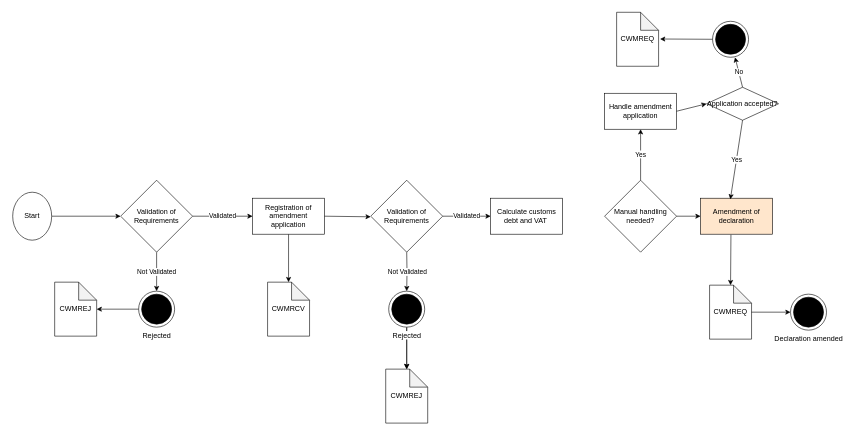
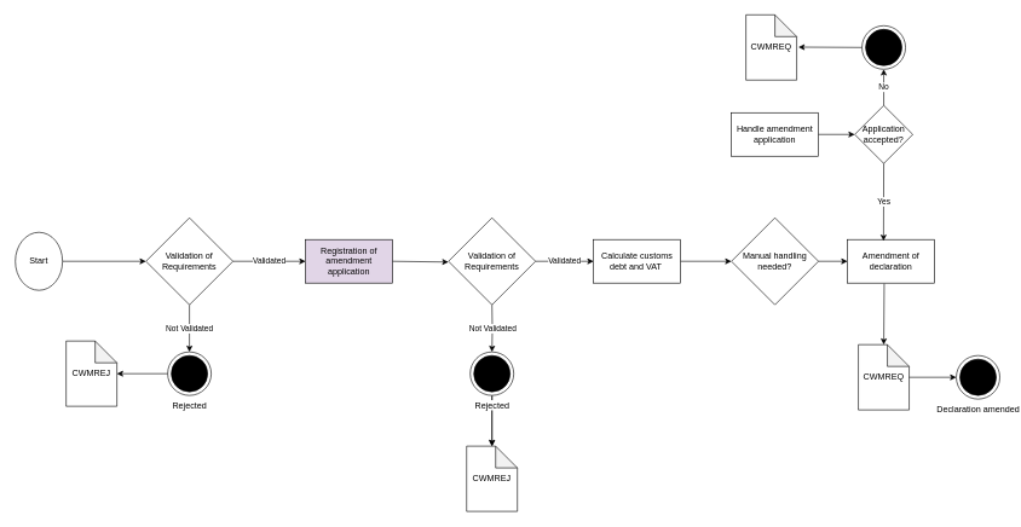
- <mxCell id="29" value="Application accepted?" style="rhombus;whiteSpace=wrap;html=1;" vertex="1" parent="1"><mxGeometry x="1177" y="145" width="120" height="55" as="geometry" /></mxCell>
+ <mxCell id="29" value="Application accepted?" style="rhombus;whiteSpace=wrap;html=1;" vertex="1" parent="1"><mxGeometry x="1177" y="145" width="80" height="80" as="geometry" /></mxCell>
- <mxCell id="26" value="Yes" style="endArrow=classic;html=1;exitX=0.5;exitY=0;exitDx=0;exitDy=0;" edge="1" parent="1" source="23" target="25"><mxGeometry width="50" height="50" relative="1" as="geometry"><mxPoint x="1067" y="295" as="sourcePoint" /><mxPoint x="1107" y="145" as="targetPoint" /></mxGeometry></mxCell>
- <mxCell id="8" value="Registration of amendment application" style="whiteSpace=wrap;html=1;" vertex="1" parent="1"><mxGeometry x="420" y="330" width="120" height="60" as="geometry" /></mxCell>
+ <mxCell id="8" value="Registration of amendment application" style="whiteSpace=wrap;html=1;fillColor=#e1d5e7;" vertex="1" parent="1"><mxGeometry x="420" y="330" width="120" height="60" as="geometry" /></mxCell>
+ <mxCell id="24" value="" style="endArrow=classic;html=1;exitX=1;exitY=0.5;exitDx=0;exitDy=0;entryX=0;entryY=0.5;entryDx=0;entryDy=0;" edge="1" parent="1" source="22" target="23"><mxGeometry width="50" height="50" relative="1" as="geometry"><mxPoint x="757" y="465" as="sourcePoint" /><mxPoint x="807" y="415" as="targetPoint" /></mxGeometry></mxCell>
- <mxCell id="27" value="Amendment of declaration" style="whiteSpace=wrap;html=1;fillColor=#ffe6cc;" vertex="1" parent="1"><mxGeometry x="1167" y="330" width="120" height="60" as="geometry" /></mxCell>
+ <mxCell id="27" value="Amendment of declaration" style="whiteSpace=wrap;html=1;" vertex="1" parent="1"><mxGeometry x="1167" y="330" width="120" height="60" as="geometry" /></mxCell>
- <mxCell id="3" value="" style="edgeStyle=orthogonalEdgeStyle;rounded=0;orthogonalLoop=1;jettySize=auto;html=1;exitX=0.5;exitY=1;exitDx=0;exitDy=0;" edge="1" parent="1" source="8" target="4"><mxGeometry relative="1" as="geometry"><mxPoint x="497.5" y="350" as="sourcePoint" /></mxGeometry></mxCell>
- <mxCell id="4" value="CWMRCV" style="shape=note;whiteSpace=wrap;html=1;backgroundOutline=1;darkOpacity=0.05;" vertex="1" parent="1"><mxGeometry x="445" y="470" width="70" height="90" as="geometry" /></mxCell>
